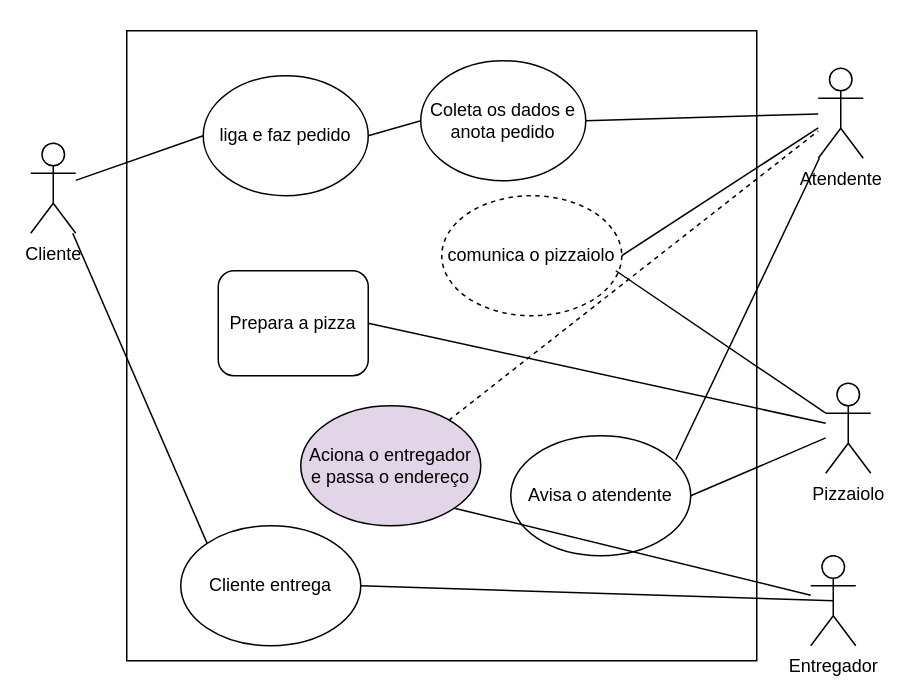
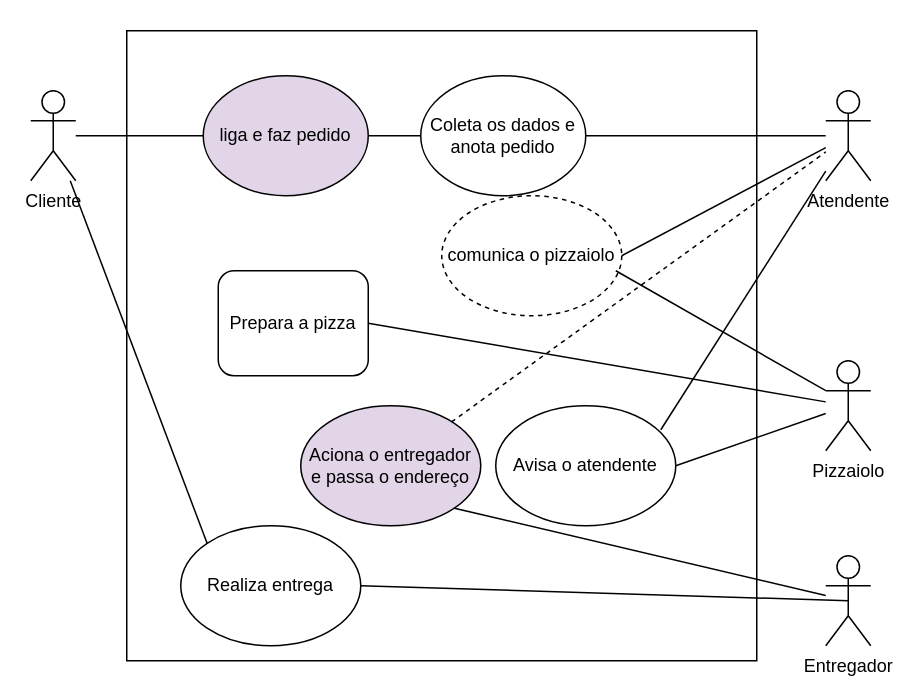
- <mxCell id="4" value="Atendente" style="shape=umlActor;verticalLabelPosition=bottom;verticalAlign=top;html=1;outlineConnect=0;" vertex="1" parent="1"><mxGeometry x="545" y="45" width="30" height="60" as="geometry" /></mxCell>
+ <mxCell id="4" value="Atendente" style="shape=umlActor;verticalLabelPosition=bottom;verticalAlign=top;html=1;outlineConnect=0;" vertex="1" parent="1"><mxGeometry x="550" y="60" width="30" height="60" as="geometry" /></mxCell>
- <mxCell id="7" value="Coleta os dados e anota pedido" style="ellipse;whiteSpace=wrap;html=1;" vertex="1" parent="1"><mxGeometry x="280" y="40" width="110" height="80" as="geometry" /></mxCell>
+ <mxCell id="7" value="Coleta os dados e anota pedido" style="ellipse;whiteSpace=wrap;html=1;" vertex="1" parent="1"><mxGeometry x="280" y="50" width="110" height="80" as="geometry" /></mxCell>
- <mxCell id="6" value="liga e faz pedido" style="ellipse;whiteSpace=wrap;html=1;" vertex="1" parent="1"><mxGeometry x="135" y="50" width="110" height="80" as="geometry" /></mxCell>
+ <mxCell id="6" value="liga e faz pedido" style="ellipse;whiteSpace=wrap;html=1;fillColor=#e1d5e7;" vertex="1" parent="1"><mxGeometry x="135" y="50" width="110" height="80" as="geometry" /></mxCell>
- <mxCell id="3" value="Cliente" style="shape=umlActor;verticalLabelPosition=bottom;verticalAlign=top;html=1;outlineConnect=0;" vertex="1" parent="1"><mxGeometry x="20" y="95" width="30" height="60" as="geometry" /></mxCell>
+ <mxCell id="3" value="Cliente" style="shape=umlActor;verticalLabelPosition=bottom;verticalAlign=top;html=1;outlineConnect=0;" vertex="1" parent="1"><mxGeometry x="20" y="60" width="30" height="60" as="geometry" /></mxCell>
- <mxCell id="5" value="Pizzaiolo" style="shape=umlActor;verticalLabelPosition=bottom;verticalAlign=top;html=1;outlineConnect=0;" vertex="1" parent="1"><mxGeometry x="550" y="255" width="30" height="60" as="geometry" /></mxCell>
+ <mxCell id="5" value="Pizzaiolo" style="shape=umlActor;verticalLabelPosition=bottom;verticalAlign=top;html=1;outlineConnect=0;" vertex="1" parent="1"><mxGeometry x="550" y="240" width="30" height="60" as="geometry" /></mxCell>
- <mxCell id="17" value="Avisa o atendente" style="ellipse;whiteSpace=wrap;html=1;" vertex="1" parent="1"><mxGeometry x="340" y="290" width="120" height="80" as="geometry" /></mxCell>
+ <mxCell id="17" value="Avisa o atendente" style="ellipse;whiteSpace=wrap;html=1;" vertex="1" parent="1"><mxGeometry x="330" y="270" width="120" height="80" as="geometry" /></mxCell>
- <mxCell id="23" value="Cliente entrega" style="ellipse;whiteSpace=wrap;html=1;" vertex="1" parent="1"><mxGeometry x="120" y="350" width="120" height="80" as="geometry" /></mxCell>
+ <mxCell id="23" value="Realiza entrega" style="ellipse;whiteSpace=wrap;html=1;" vertex="1" parent="1"><mxGeometry x="120" y="350" width="120" height="80" as="geometry" /></mxCell>
- <mxCell id="14" value="Entregador" style="shape=umlActor;verticalLabelPosition=bottom;verticalAlign=top;html=1;outlineConnect=0;" vertex="1" parent="1"><mxGeometry x="540" y="370" width="30" height="60" as="geometry" /></mxCell>
+ <mxCell id="14" value="Entregador" style="shape=umlActor;verticalLabelPosition=bottom;verticalAlign=top;html=1;outlineConnect=0;" vertex="1" parent="1"><mxGeometry x="550" y="370" width="30" height="60" as="geometry" /></mxCell>
